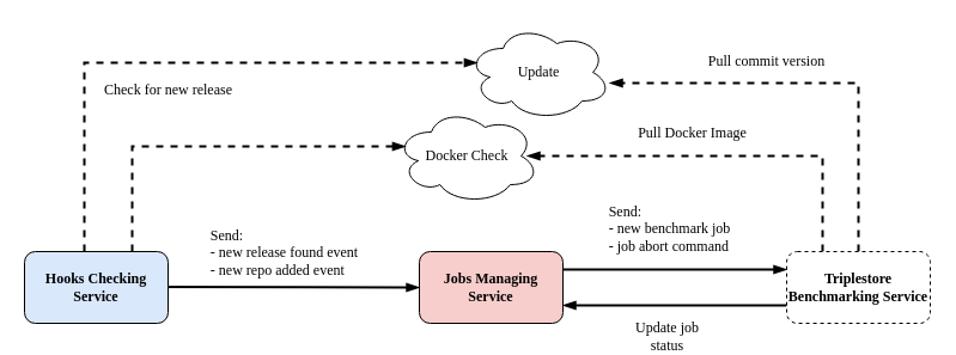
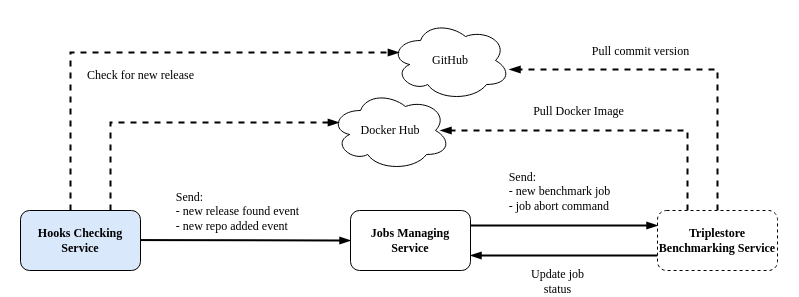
- <mxCell id="5" value="Update" style="ellipse;shape=cloud;whiteSpace=wrap;html=1;shadow=0;glass=0;sketch=0;fontFamily=Verdana;" parent="1" vertex="1"><mxGeometry x="390" y="20" width="120" height="80" as="geometry" /></mxCell>
+ <mxCell id="5" value="GitHub" style="ellipse;shape=cloud;whiteSpace=wrap;html=1;shadow=0;glass=0;sketch=0;fontFamily=Verdana;" parent="1" vertex="1"><mxGeometry x="390" y="20" width="120" height="80" as="geometry" /></mxCell>
- <mxCell id="6" value="&lt;div&gt;Docker Check&lt;/div&gt;" style="ellipse;shape=cloud;whiteSpace=wrap;html=1;shadow=0;glass=0;sketch=0;fontFamily=Verdana;" parent="1" vertex="1"><mxGeometry x="330" y="90" width="120" height="80" as="geometry" /></mxCell>
+ <mxCell id="6" value="&lt;div&gt;Docker Hub&lt;/div&gt;" style="ellipse;shape=cloud;whiteSpace=wrap;html=1;shadow=0;glass=0;sketch=0;fontFamily=Verdana;" parent="1" vertex="1"><mxGeometry x="330" y="90" width="120" height="80" as="geometry" /></mxCell>
- <mxCell id="16" value="&lt;div&gt;&lt;p&gt;&lt;font style=&quot;font-size: 12px&quot;&gt;&lt;b&gt;Jobs Managing Service&lt;/b&gt;&lt;/font&gt;&lt;/p&gt;&lt;/div&gt;" style="rounded=1;whiteSpace=wrap;html=1;glass=0;shadow=0;sketch=0;fontFamily=Verdana;fillColor=#f8cecc;" parent="1" vertex="1"><mxGeometry x="350" y="210" width="120" height="60" as="geometry" /></mxCell>
+ <mxCell id="16" value="&lt;div&gt;&lt;p&gt;&lt;font style=&quot;font-size: 12px&quot;&gt;&lt;b&gt;Jobs Managing Service&lt;/b&gt;&lt;/font&gt;&lt;/p&gt;&lt;/div&gt;" style="rounded=1;whiteSpace=wrap;html=1;glass=0;shadow=0;sketch=0;fontFamily=Verdana;" parent="1" vertex="1"><mxGeometry x="350" y="210" width="120" height="60" as="geometry" /></mxCell>
